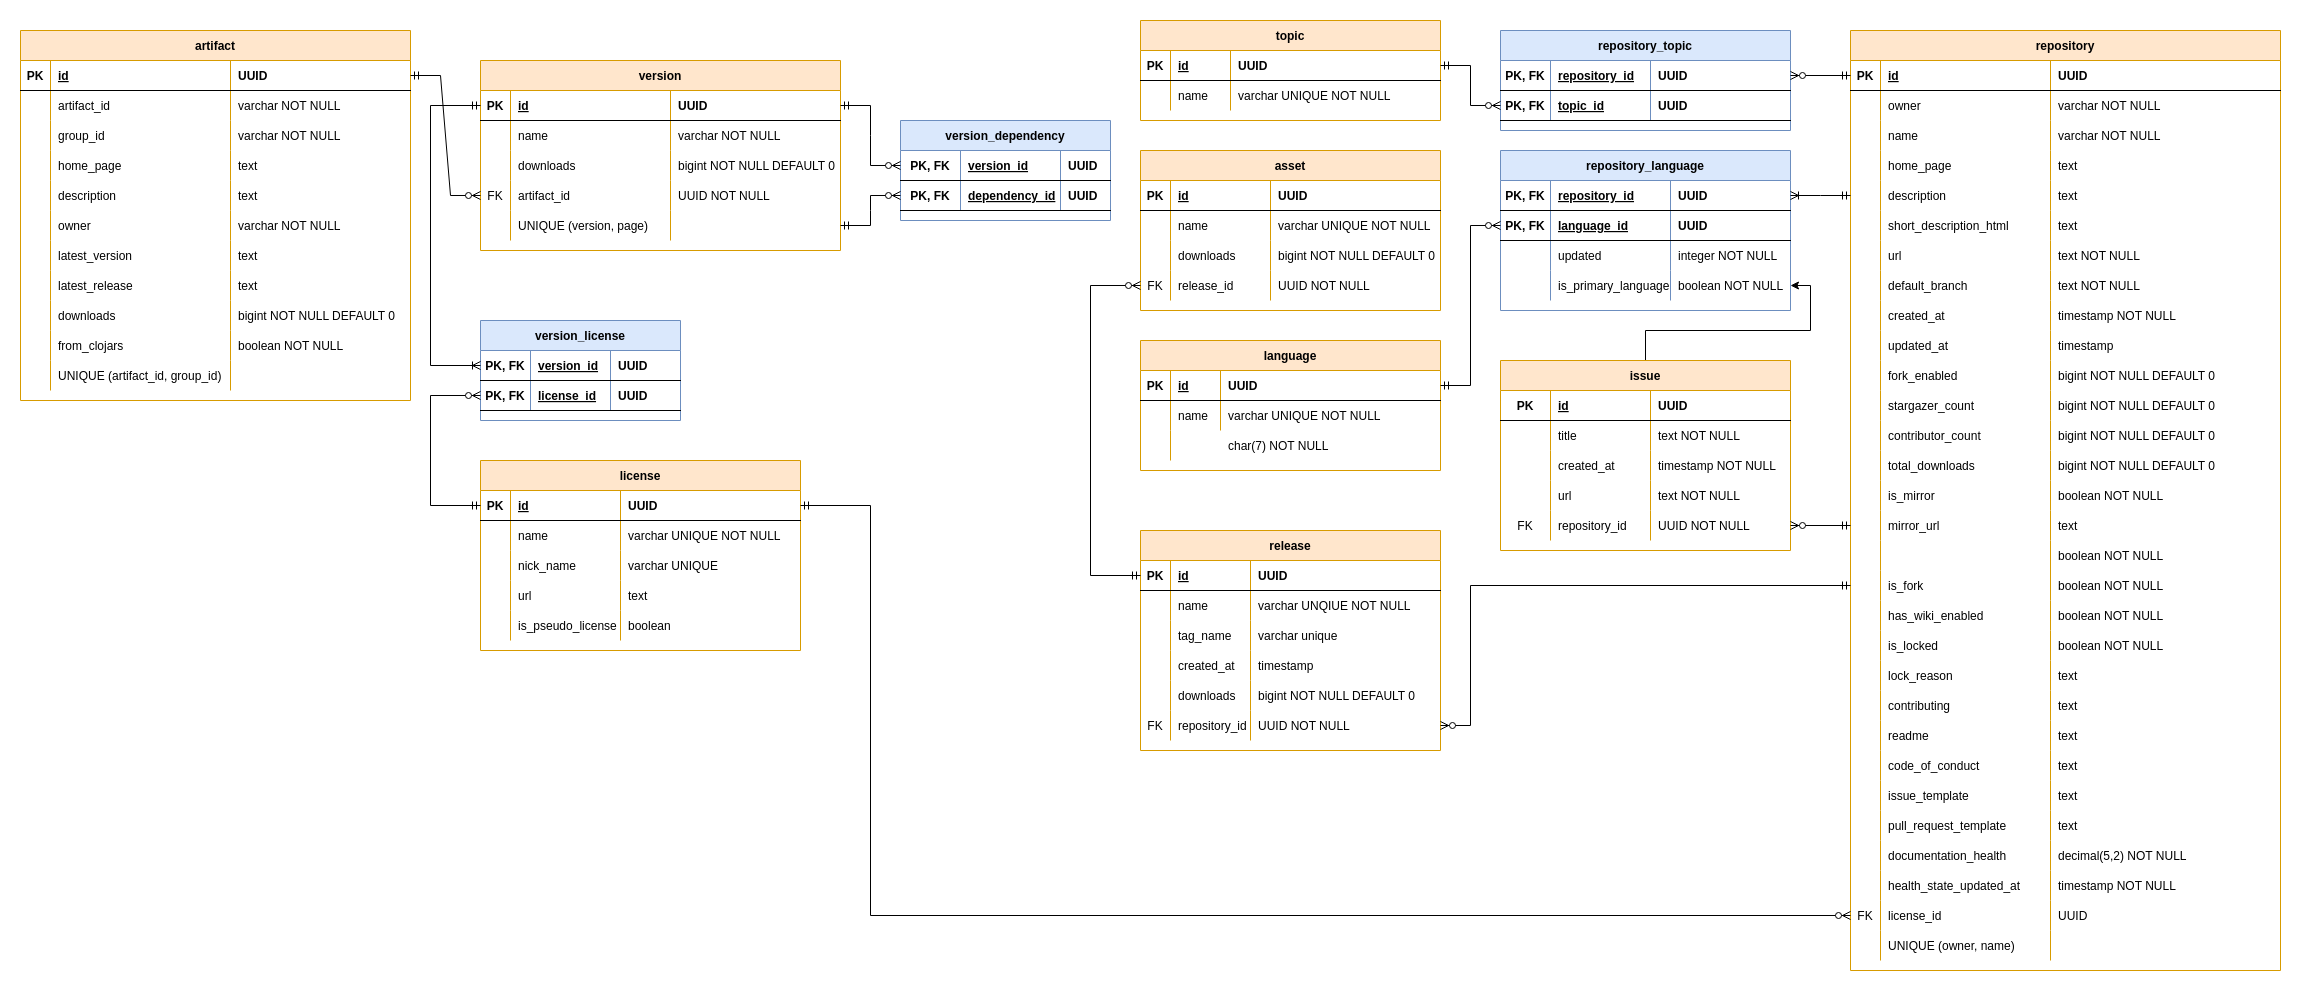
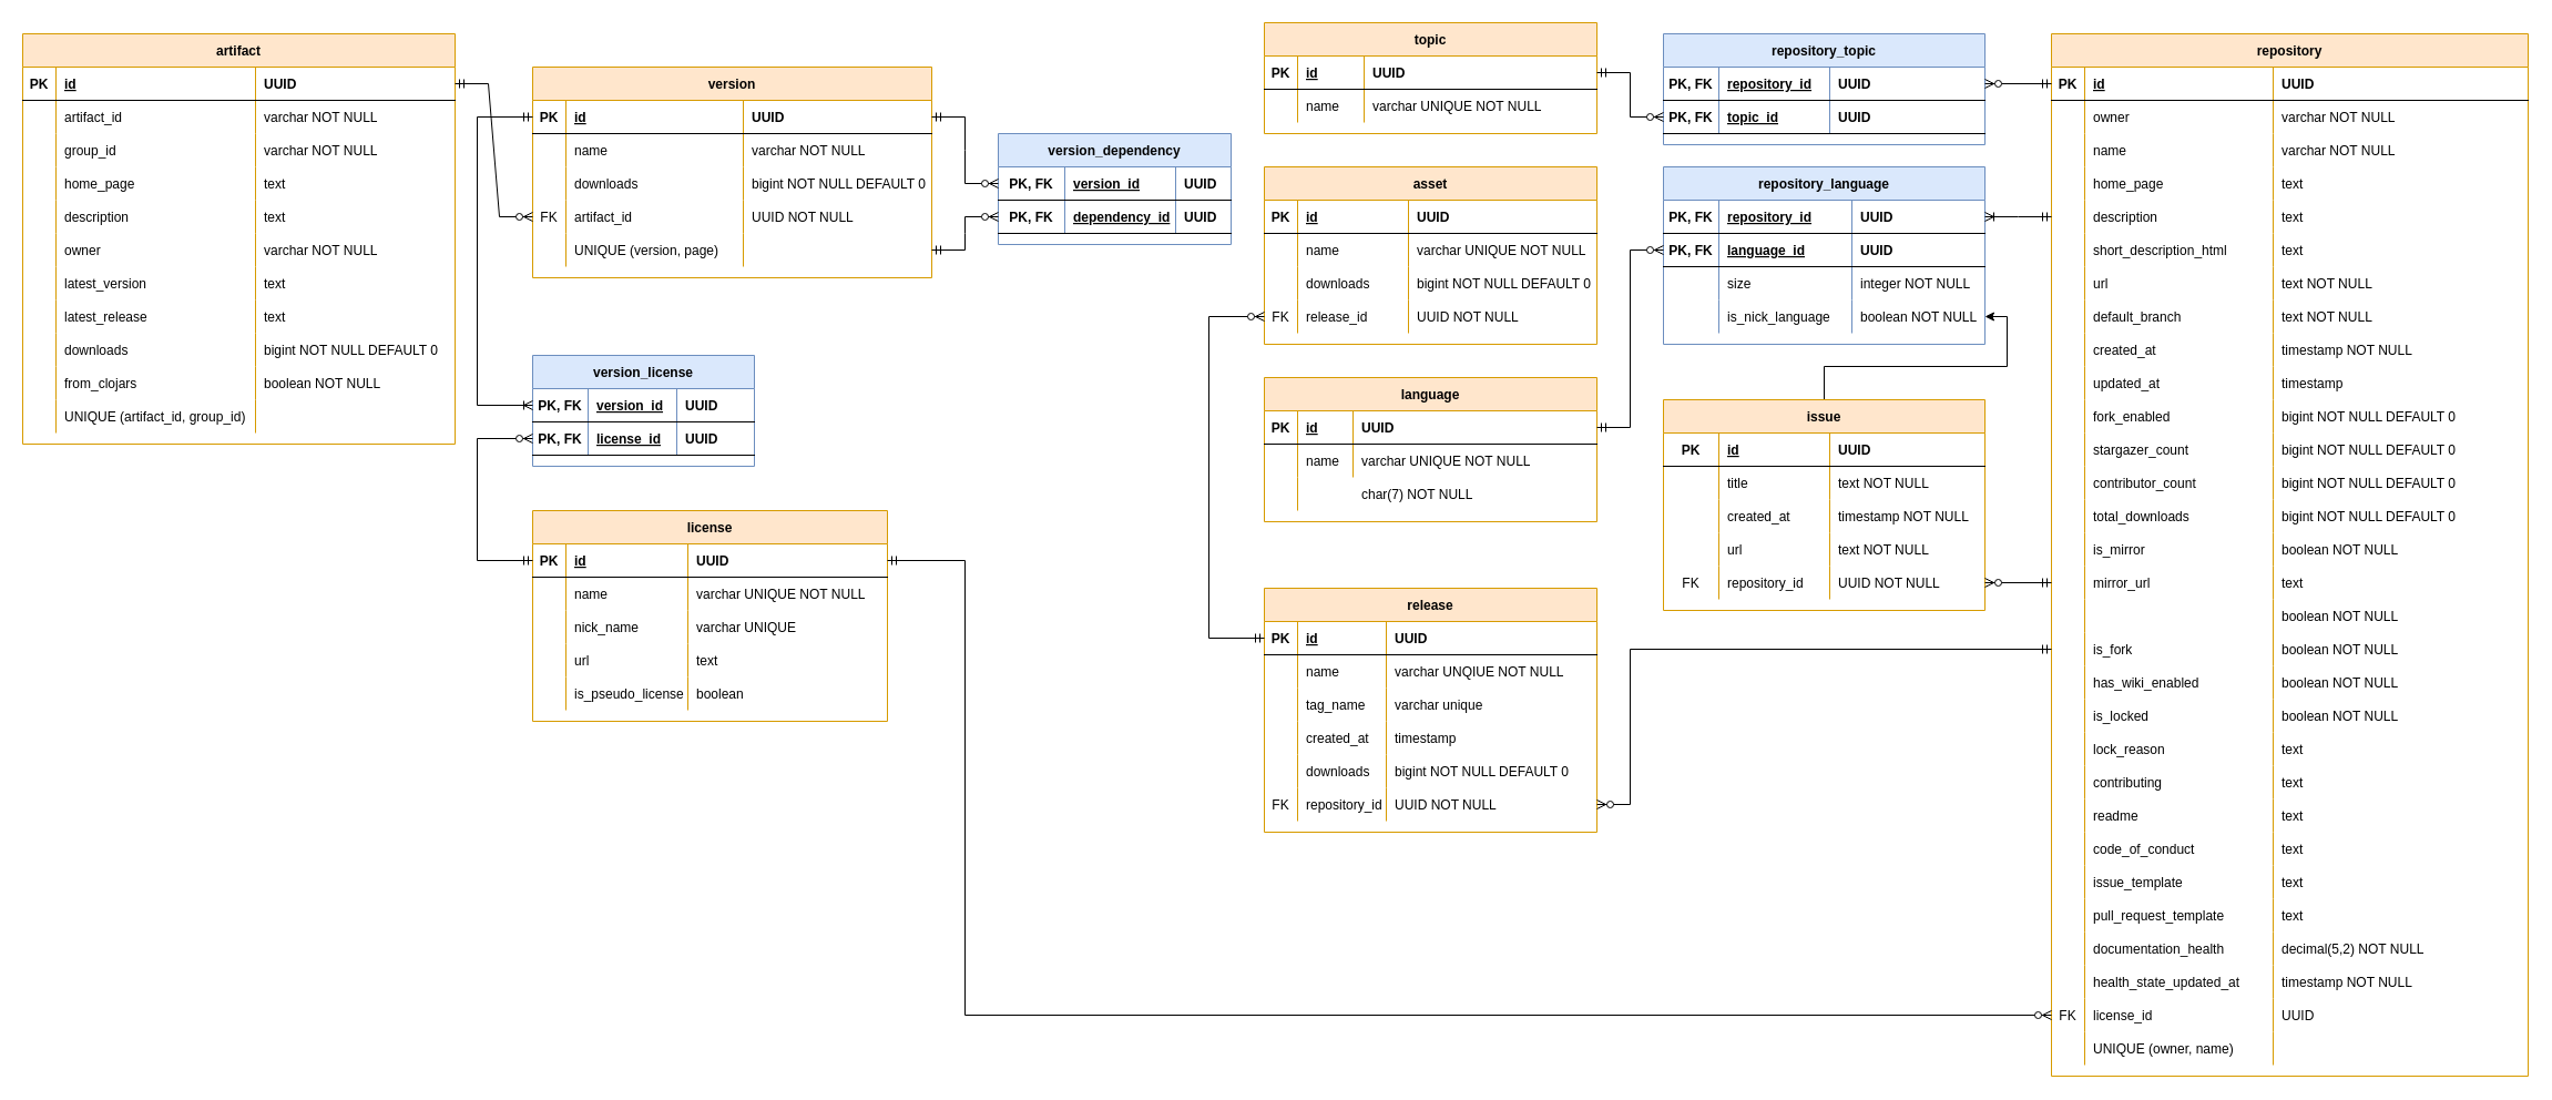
- <mxCell id="275" value="updated" style="shape=partialRectangle;connectable=0;fillColor=none;top=0;left=0;bottom=0;right=0;align=left;spacingLeft=6;overflow=hidden;fontStyle=0" parent="273" vertex="1"><mxGeometry x="50.0" width="120.0" height="30" as="geometry"><mxRectangle width="120.0" height="30" as="alternateBounds" /></mxGeometry></mxCell>
+ <mxCell id="275" value="size" style="shape=partialRectangle;connectable=0;fillColor=none;top=0;left=0;bottom=0;right=0;align=left;spacingLeft=6;overflow=hidden;fontStyle=0" parent="273" vertex="1"><mxGeometry x="50.0" width="120.0" height="30" as="geometry"><mxRectangle width="120.0" height="30" as="alternateBounds" /></mxGeometry></mxCell>
- <mxCell id="279" value="is_primary_language" style="shape=partialRectangle;connectable=0;fillColor=none;top=0;left=0;bottom=0;right=0;align=left;spacingLeft=6;overflow=hidden;fontStyle=0" parent="277" vertex="1"><mxGeometry x="50.0" width="120.0" height="30" as="geometry"><mxRectangle width="120.0" height="30" as="alternateBounds" /></mxGeometry></mxCell>
+ <mxCell id="279" value="is_nick_language" style="shape=partialRectangle;connectable=0;fillColor=none;top=0;left=0;bottom=0;right=0;align=left;spacingLeft=6;overflow=hidden;fontStyle=0" parent="277" vertex="1"><mxGeometry x="50.0" width="120.0" height="30" as="geometry"><mxRectangle width="120.0" height="30" as="alternateBounds" /></mxGeometry></mxCell>
